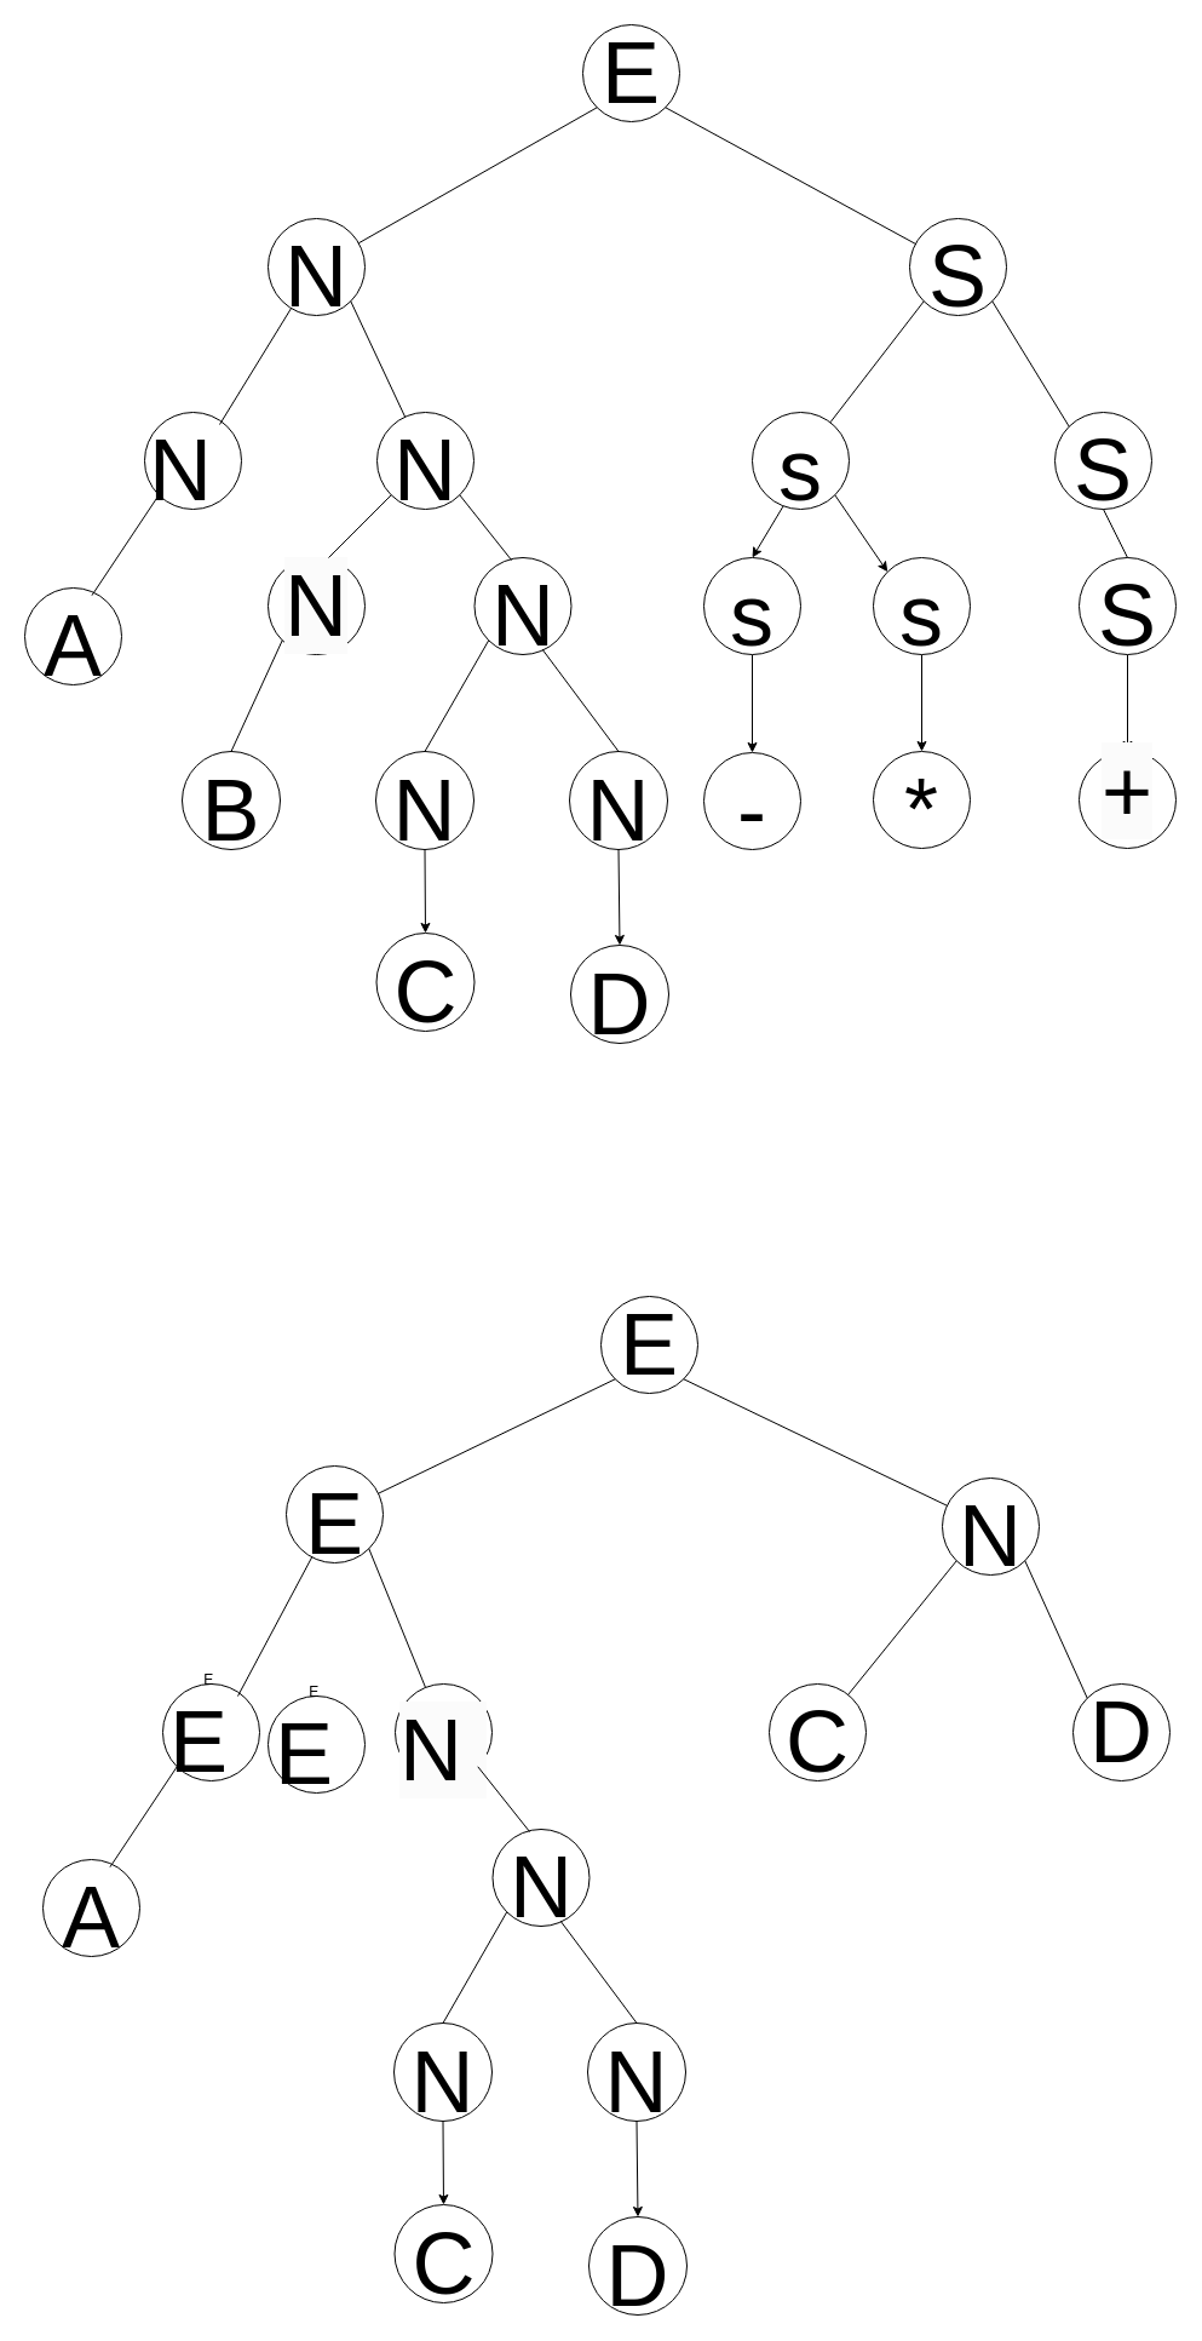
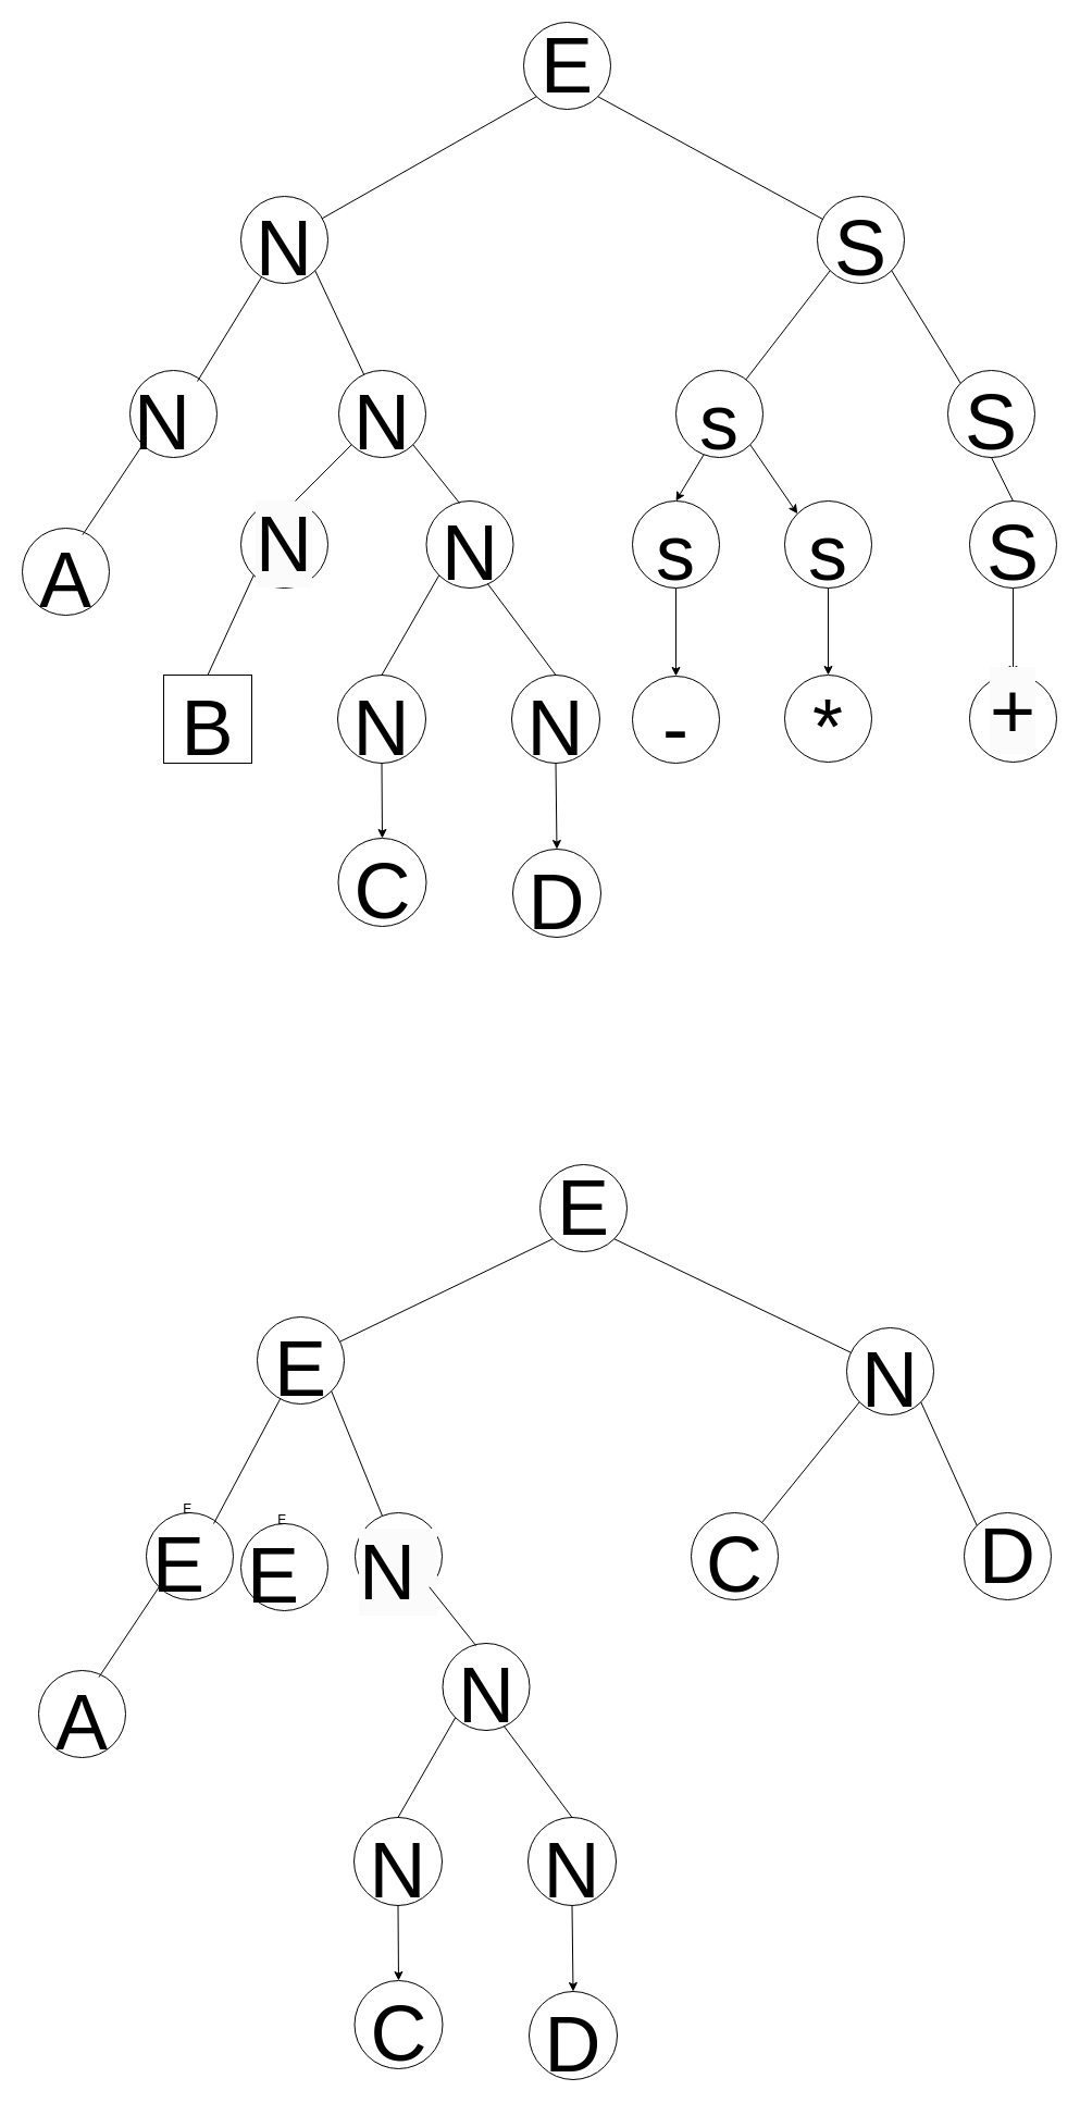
- <mxCell id="17" value="&lt;br&gt;&lt;span style=&quot;font-size: 72px;&quot;&gt;B&lt;/span&gt;&lt;br&gt;" style="ellipse;whiteSpace=wrap;html=1;aspect=fixed;" vertex="1" parent="1"><mxGeometry x="150" y="620" width="81" height="81" as="geometry" /></mxCell>
+ <mxCell id="17" value="&lt;br&gt;&lt;span style=&quot;font-size: 72px;&quot;&gt;B&lt;/span&gt;&lt;br&gt;" style="whiteSpace=wrap;html=1;aspect=fixed;rounded=0;" vertex="1" parent="1"><mxGeometry x="150" y="620" width="81" height="81" as="geometry" /></mxCell>
